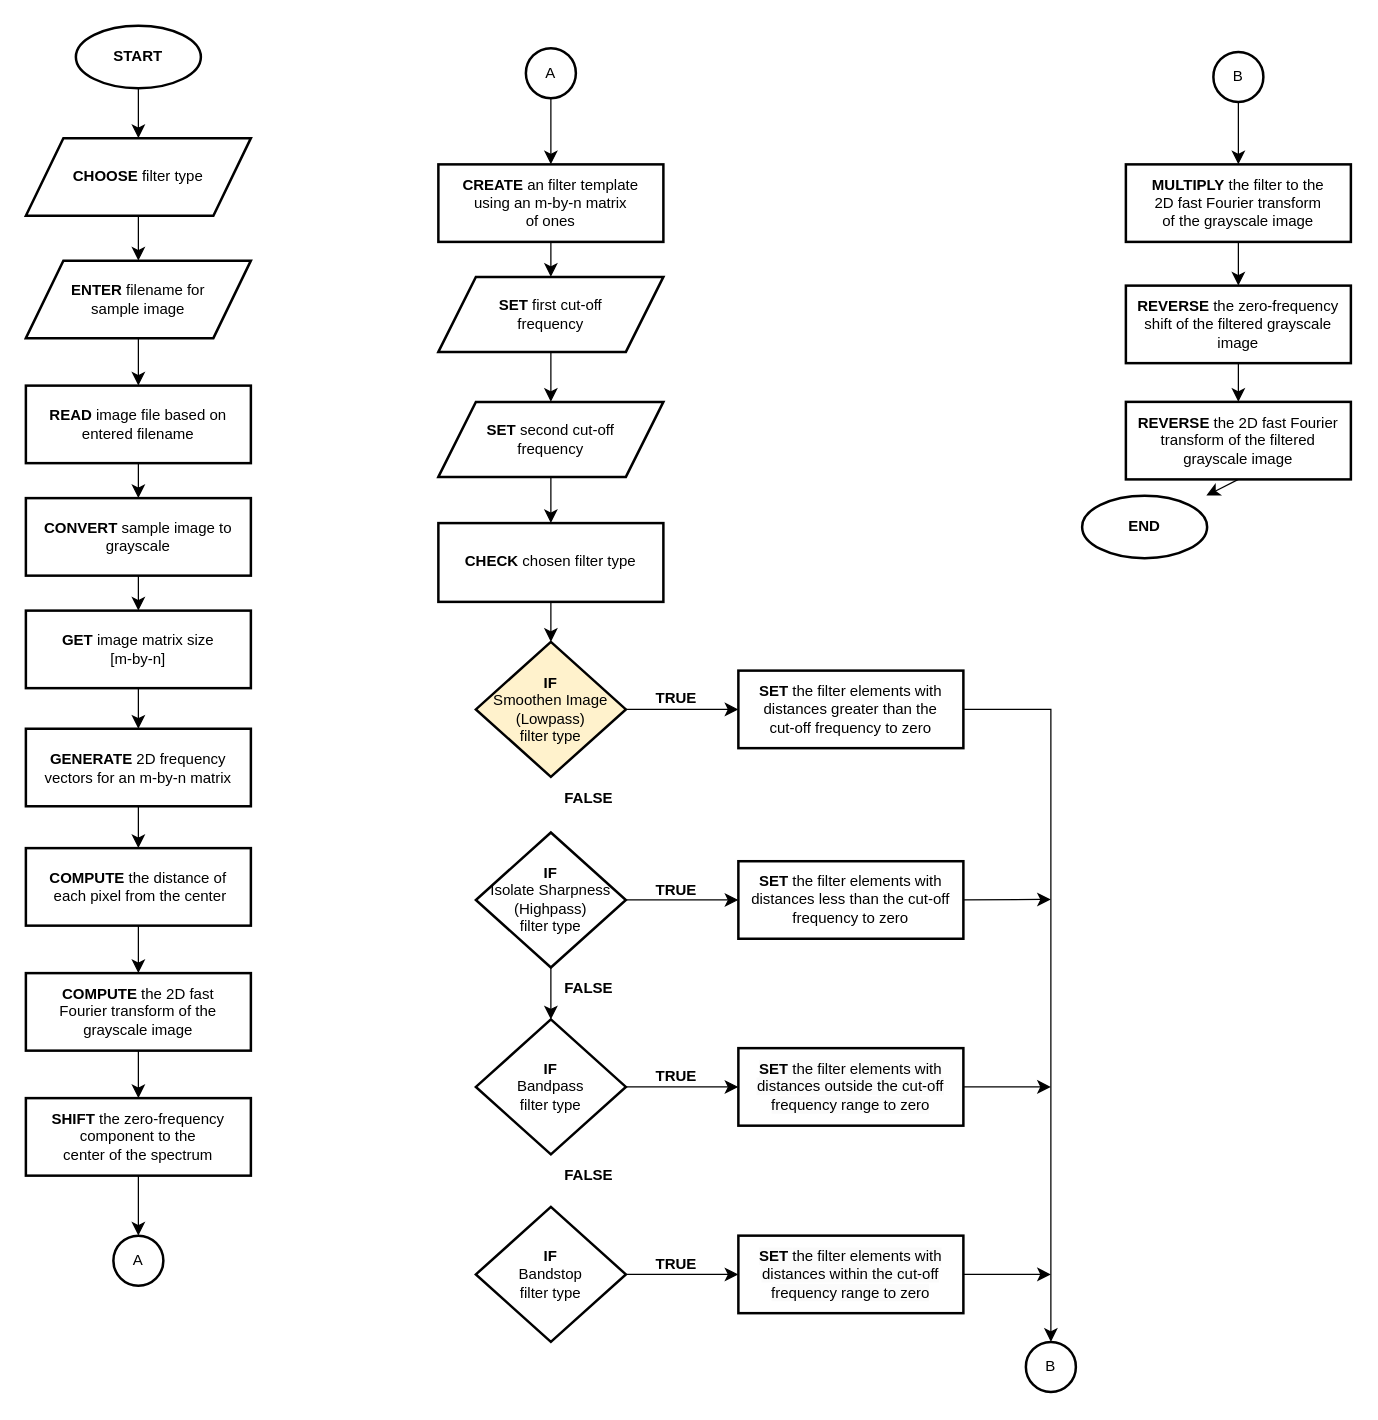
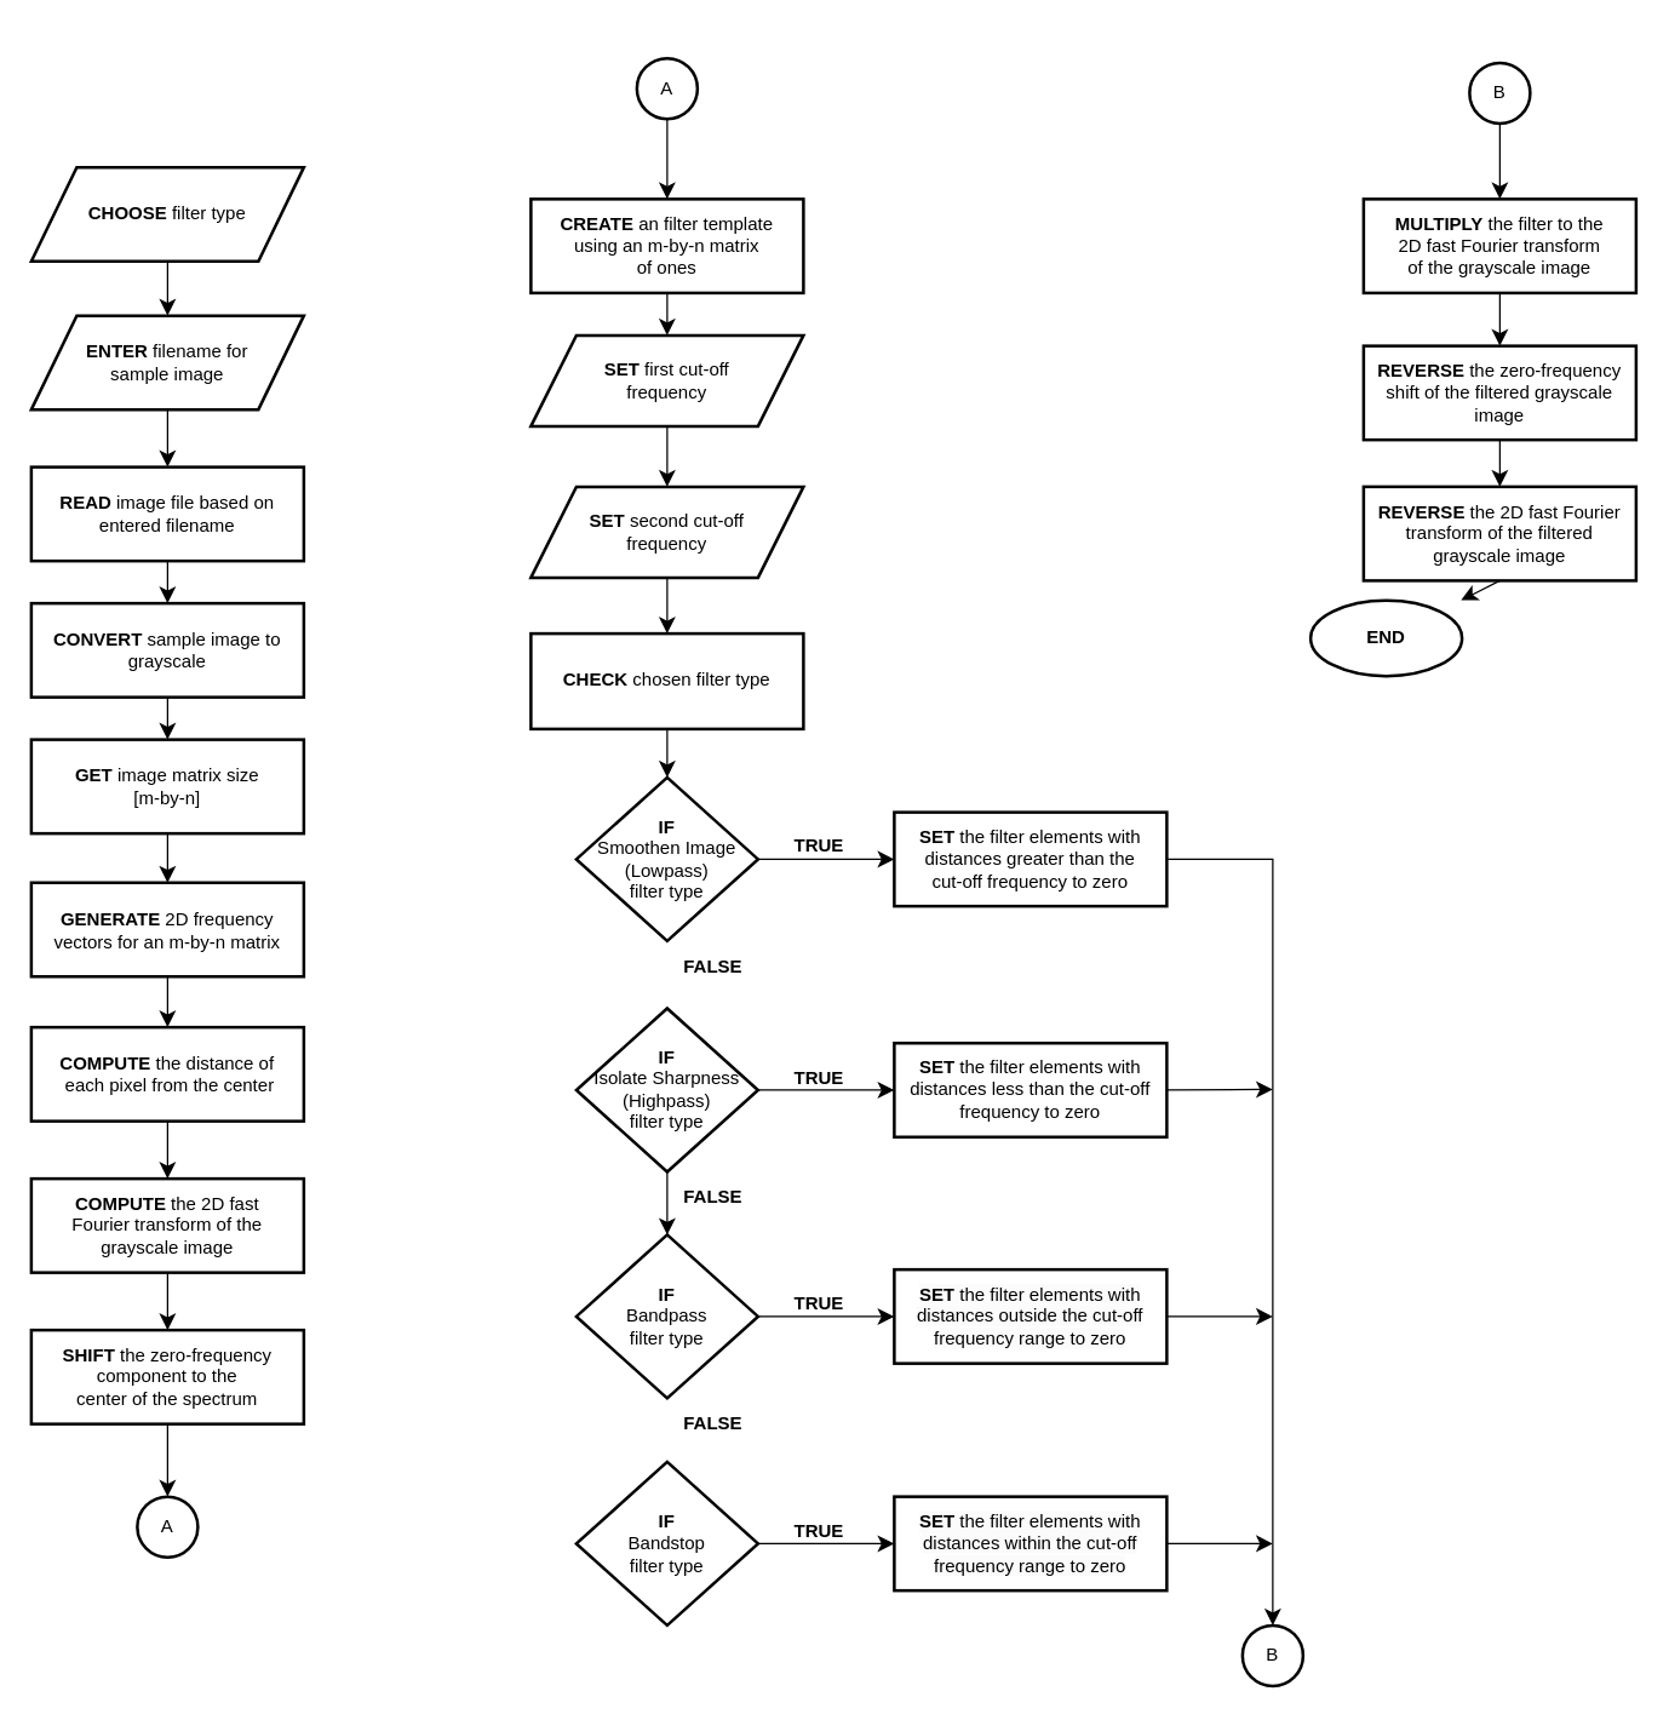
- <mxCell id="43" value="START" style="strokeWidth=2;html=1;shape=mxgraph.flowchart.start_1;whiteSpace=wrap;fontSize=12;fontStyle=1" vertex="1" parent="1"><mxGeometry x="60" y="20.02" width="100" height="50" as="geometry" /></mxCell>
- <mxCell id="42" style="edgeStyle=none;curved=1;rounded=0;orthogonalLoop=1;jettySize=auto;html=1;exitX=0.5;exitY=1;exitDx=0;exitDy=0;exitPerimeter=0;fontSize=12;startSize=8;endSize=8;" edge="1" parent="1" source="43" target="23"><mxGeometry relative="1" as="geometry" /></mxCell>
- <mxCell id="7" value="&lt;b&gt;IF&lt;/b&gt;&lt;br&gt;Smoothen Image (Lowpass)&lt;br&gt;filter type" style="rhombus;whiteSpace=wrap;html=1;strokeWidth=2;fillColor=#fff2cc;" parent="1" vertex="1"><mxGeometry x="380" y="513.02" width="120" height="107.98" as="geometry" /></mxCell>
+ <mxCell id="7" value="&lt;b&gt;IF&lt;/b&gt;&lt;br&gt;Smoothen Image (Lowpass)&lt;br&gt;filter type" style="rhombus;whiteSpace=wrap;html=1;strokeWidth=2;" parent="1" vertex="1"><mxGeometry x="380" y="513.02" width="120" height="107.98" as="geometry" /></mxCell>
